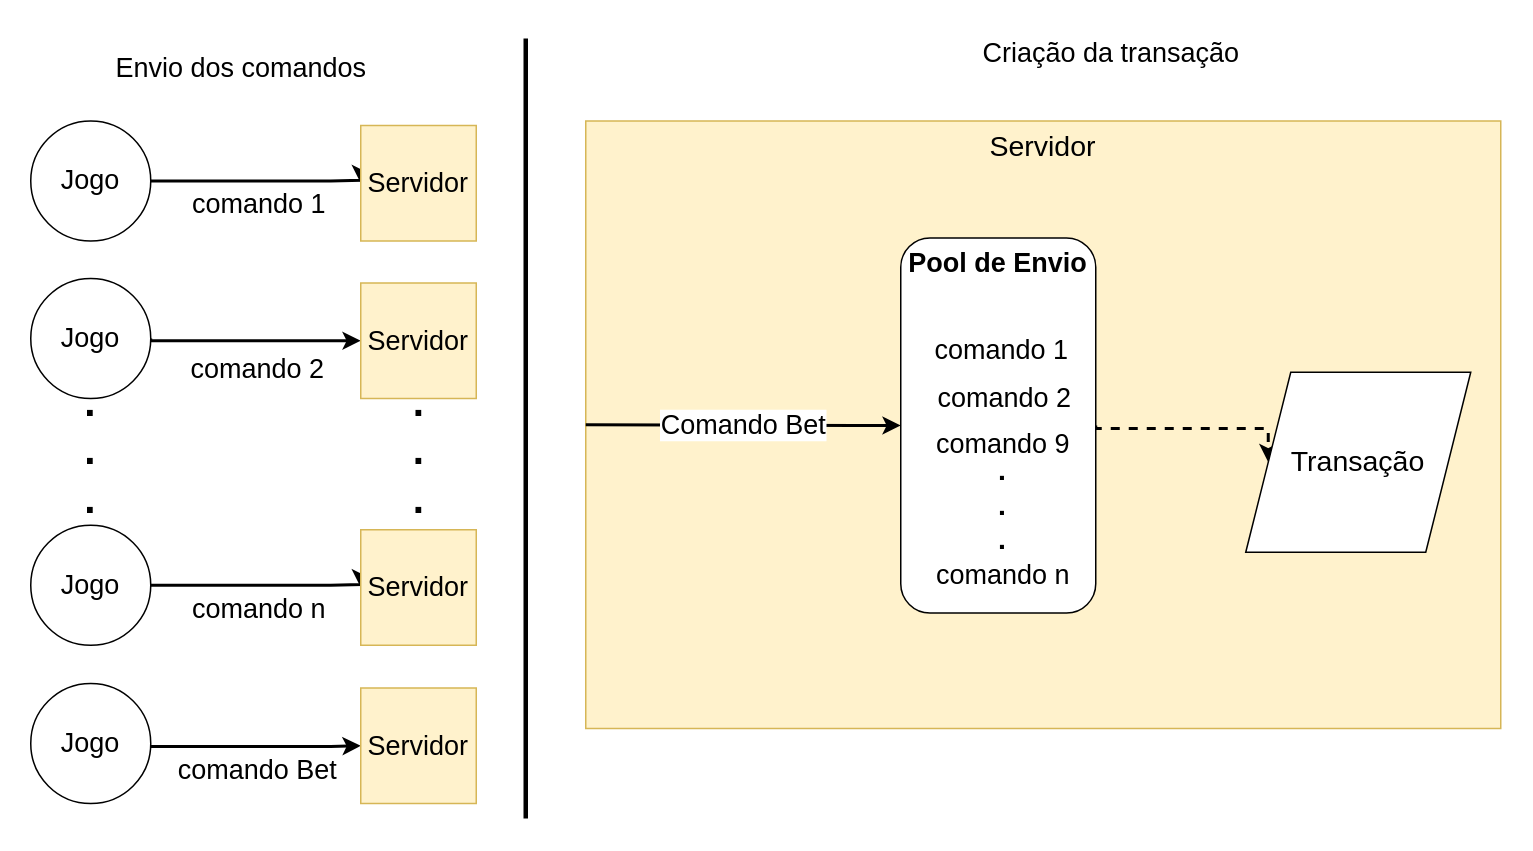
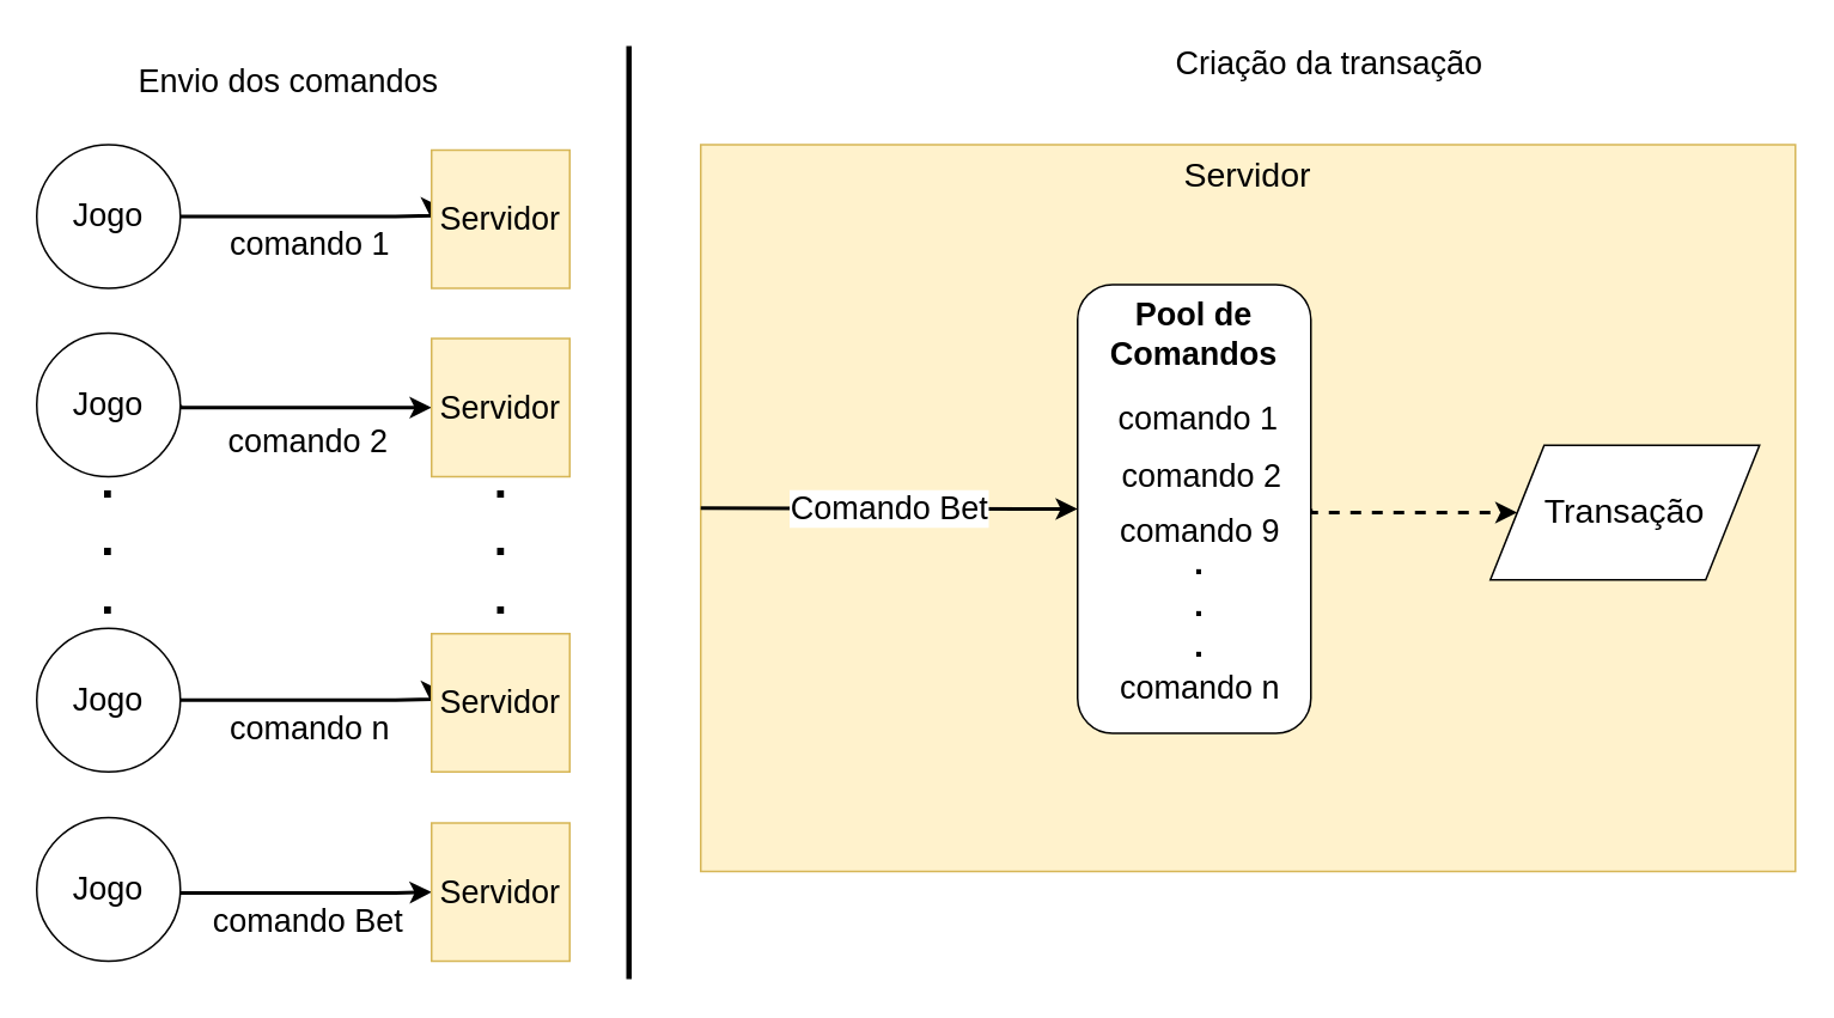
- <mxCell id="28" value="Pool de Envio" style="rounded=1;whiteSpace=wrap;html=1;labelBackgroundColor=none;fillColor=#ffffff;gradientColor=none;fontSize=18;verticalAlign=top;fontStyle=1" vertex="1" parent="27"><mxGeometry width="130" height="250" as="geometry" /></mxCell>
+ <mxCell id="28" value="Pool de Comandos" style="rounded=1;whiteSpace=wrap;html=1;labelBackgroundColor=none;fillColor=#ffffff;gradientColor=none;fontSize=18;verticalAlign=top;fontStyle=1" vertex="1" parent="27"><mxGeometry width="130" height="250" as="geometry" /></mxCell>
- <mxCell id="26" value="Transação" style="shape=parallelogram;perimeter=parallelogramPerimeter;whiteSpace=wrap;html=1;labelBackgroundColor=none;fillColor=#ffffff;gradientColor=none;fontSize=19;" vertex="1" parent="1"><mxGeometry x="830" y="247.5" width="150" height="120" as="geometry" /></mxCell>
+ <mxCell id="26" value="Transação" style="shape=parallelogram;perimeter=parallelogramPerimeter;whiteSpace=wrap;html=1;labelBackgroundColor=none;fillColor=#ffffff;gradientColor=none;fontSize=19;" vertex="1" parent="1"><mxGeometry x="830" y="247.5" width="150" height="75" as="geometry" /></mxCell>
